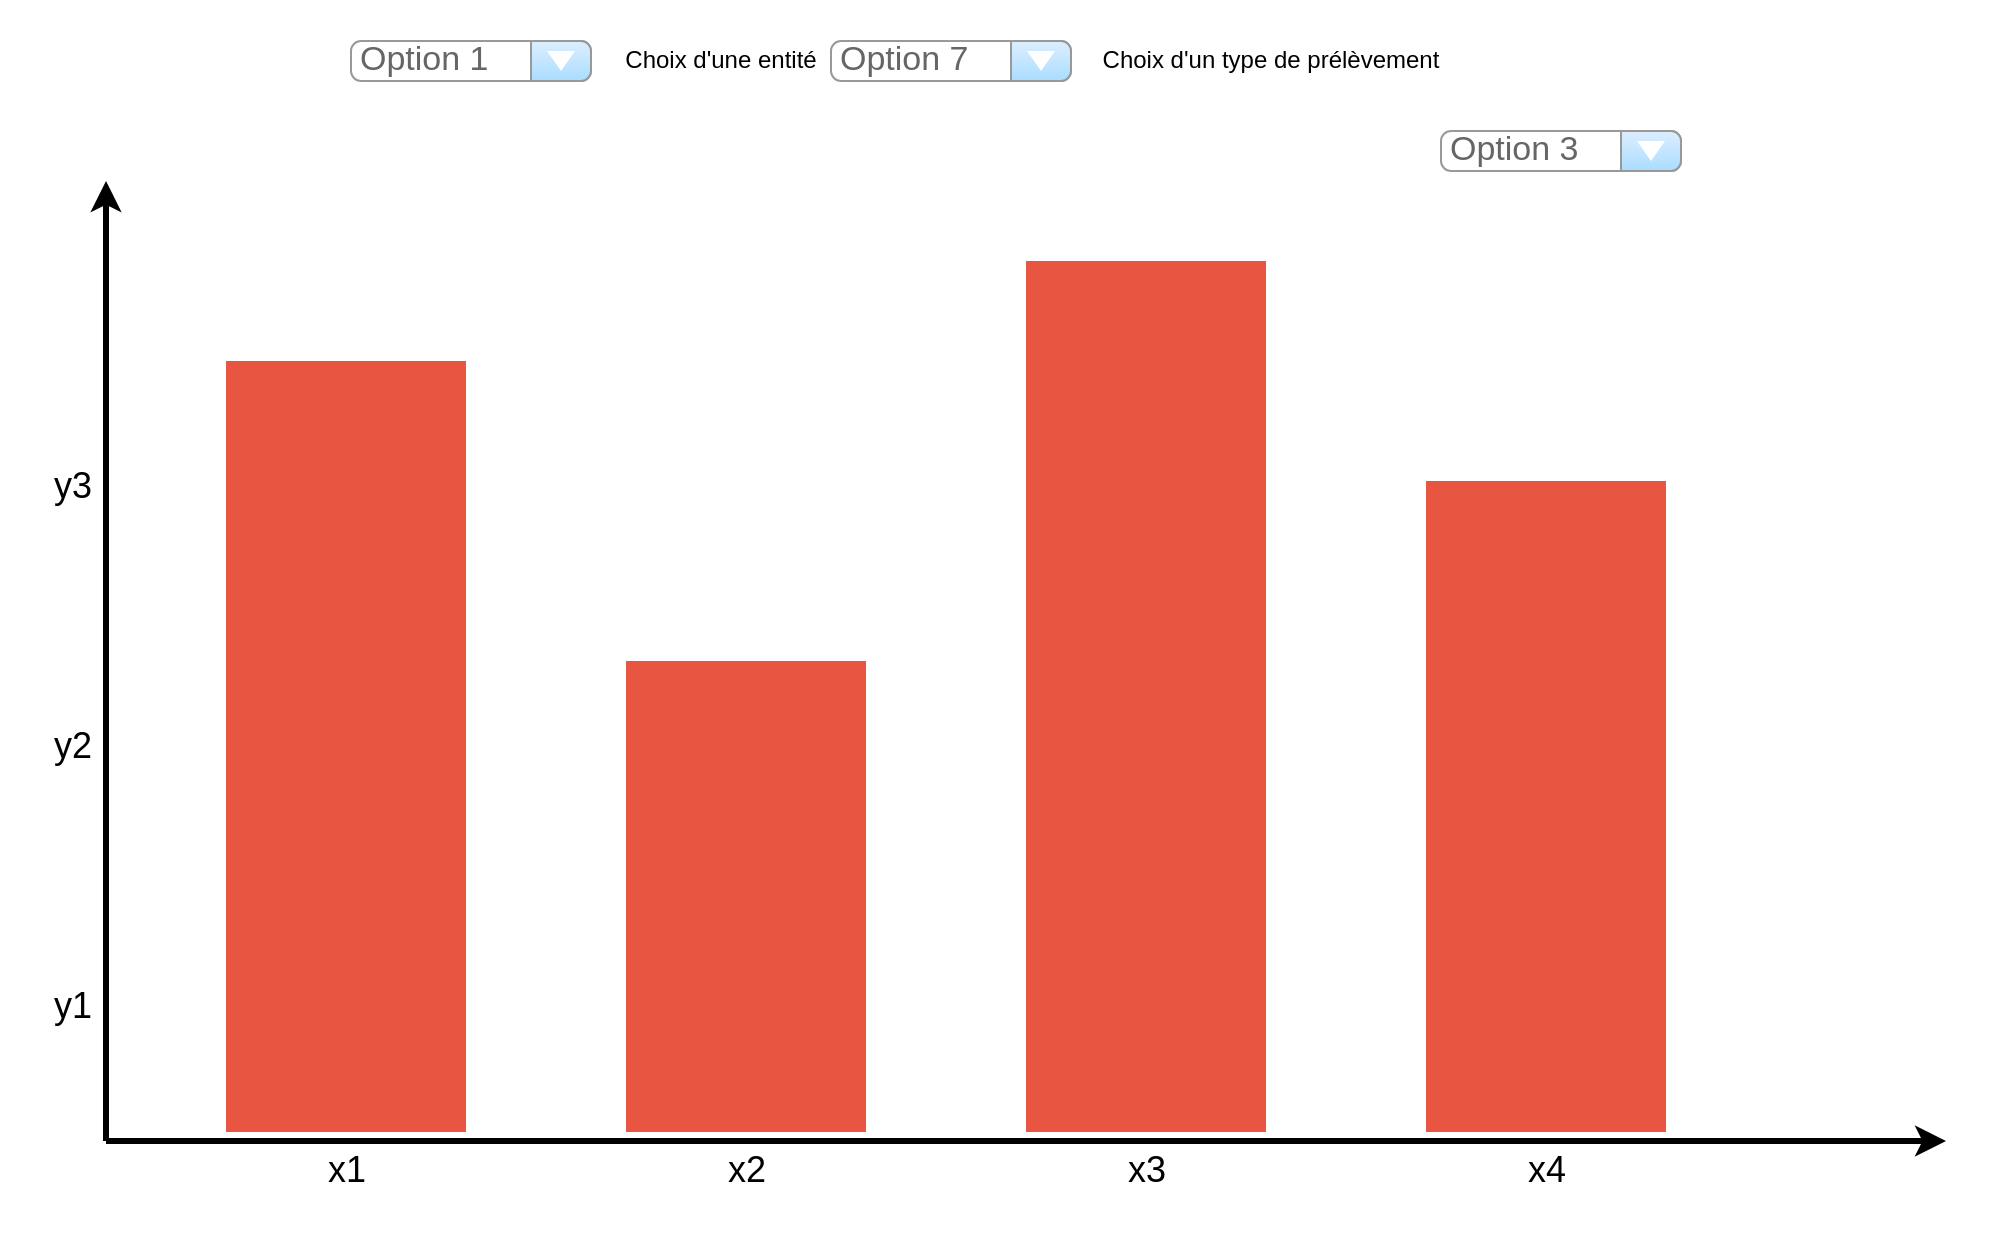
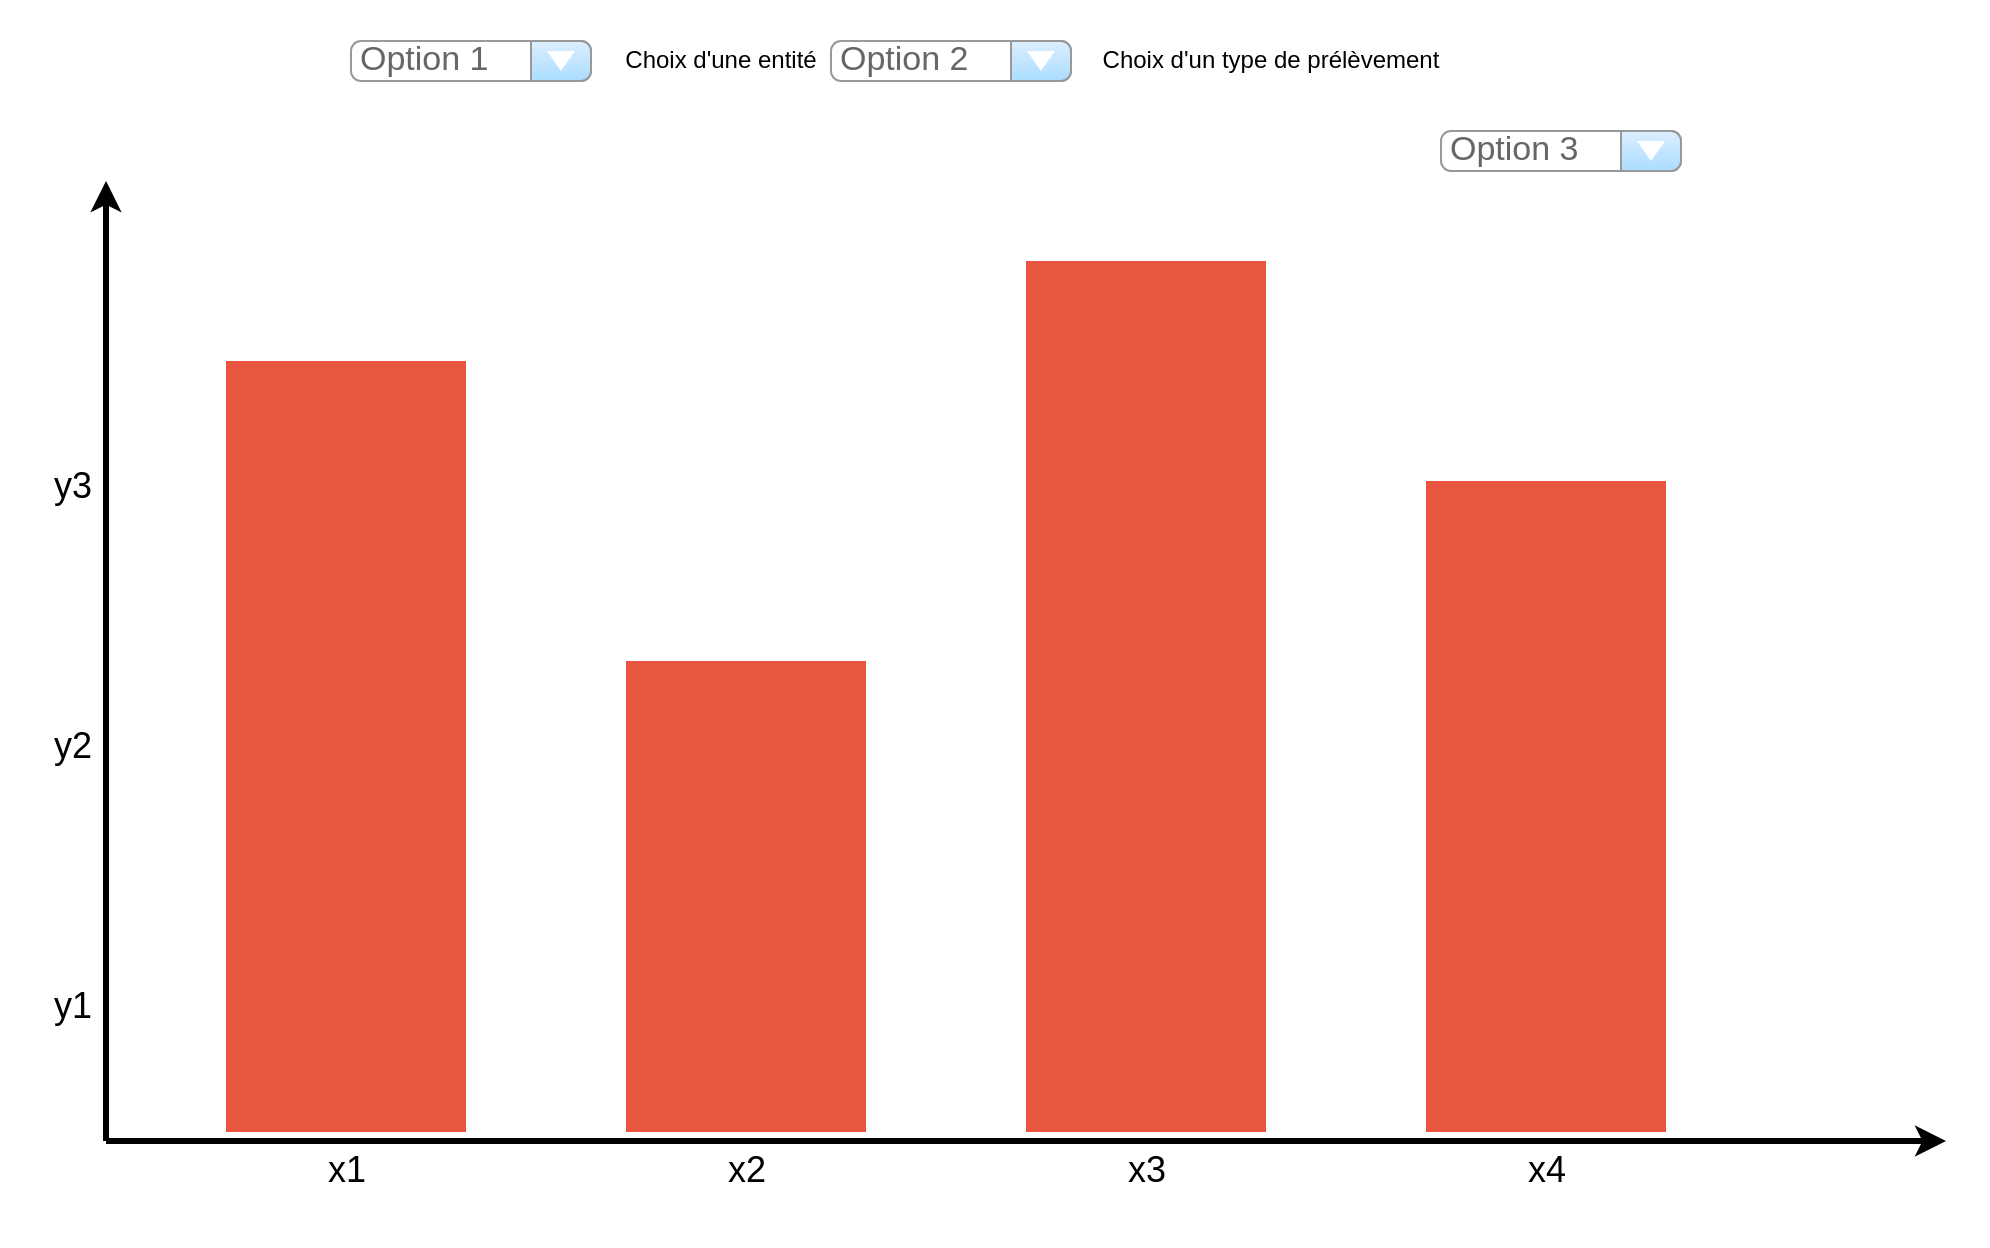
- <mxCell id="18" value="Option 7" style="strokeWidth=1;shadow=0;dashed=0;align=center;html=1;shape=mxgraph.mockup.forms.comboBox;strokeColor=#999999;fillColor=#ddeeff;align=left;fillColor2=#aaddff;mainText=;fontColor=#666666;fontSize=17;spacingLeft=3;" vertex="1" parent="1"><mxGeometry x="415" y="20" width="120" height="20" as="geometry" /></mxCell>
+ <mxCell id="18" value="Option 2" style="strokeWidth=1;shadow=0;dashed=0;align=center;html=1;shape=mxgraph.mockup.forms.comboBox;strokeColor=#999999;fillColor=#ddeeff;align=left;fillColor2=#aaddff;mainText=;fontColor=#666666;fontSize=17;spacingLeft=3;" vertex="1" parent="1"><mxGeometry x="415" y="20" width="120" height="20" as="geometry" /></mxCell>
